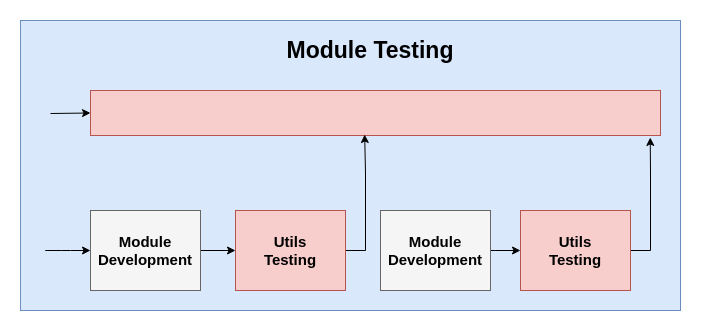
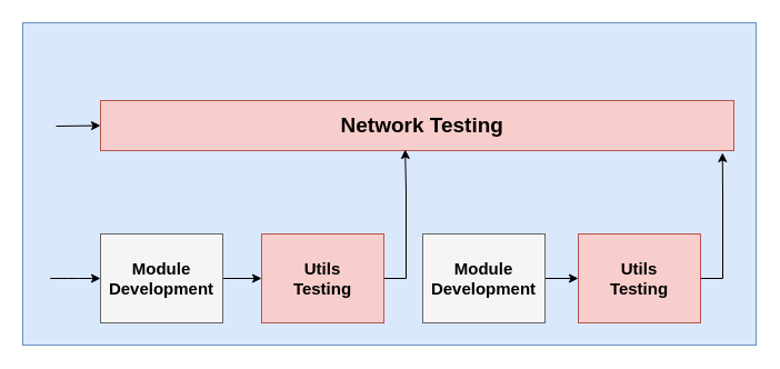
- <mxCell id="15" value="&lt;span style=&quot;font-size: 23px&quot;&gt;&lt;b&gt;Module Testing&lt;/b&gt;&lt;/span&gt;" style="text;html=1;strokeColor=none;fillColor=none;align=center;verticalAlign=middle;whiteSpace=wrap;rounded=0;" vertex="1" parent="1"><mxGeometry x="250" y="40" width="240" height="20" as="geometry" /></mxCell>
+ <mxCell id="4" value="&lt;b&gt;&lt;font style=&quot;font-size: 19px&quot;&gt;Network Testing&amp;nbsp;&amp;nbsp;&lt;/font&gt;&lt;/b&gt;" style="text;html=1;strokeColor=none;fillColor=none;align=center;verticalAlign=middle;whiteSpace=wrap;rounded=0;" vertex="1" parent="1"><mxGeometry x="235" y="102.5" width="300" height="20" as="geometry" /></mxCell>
